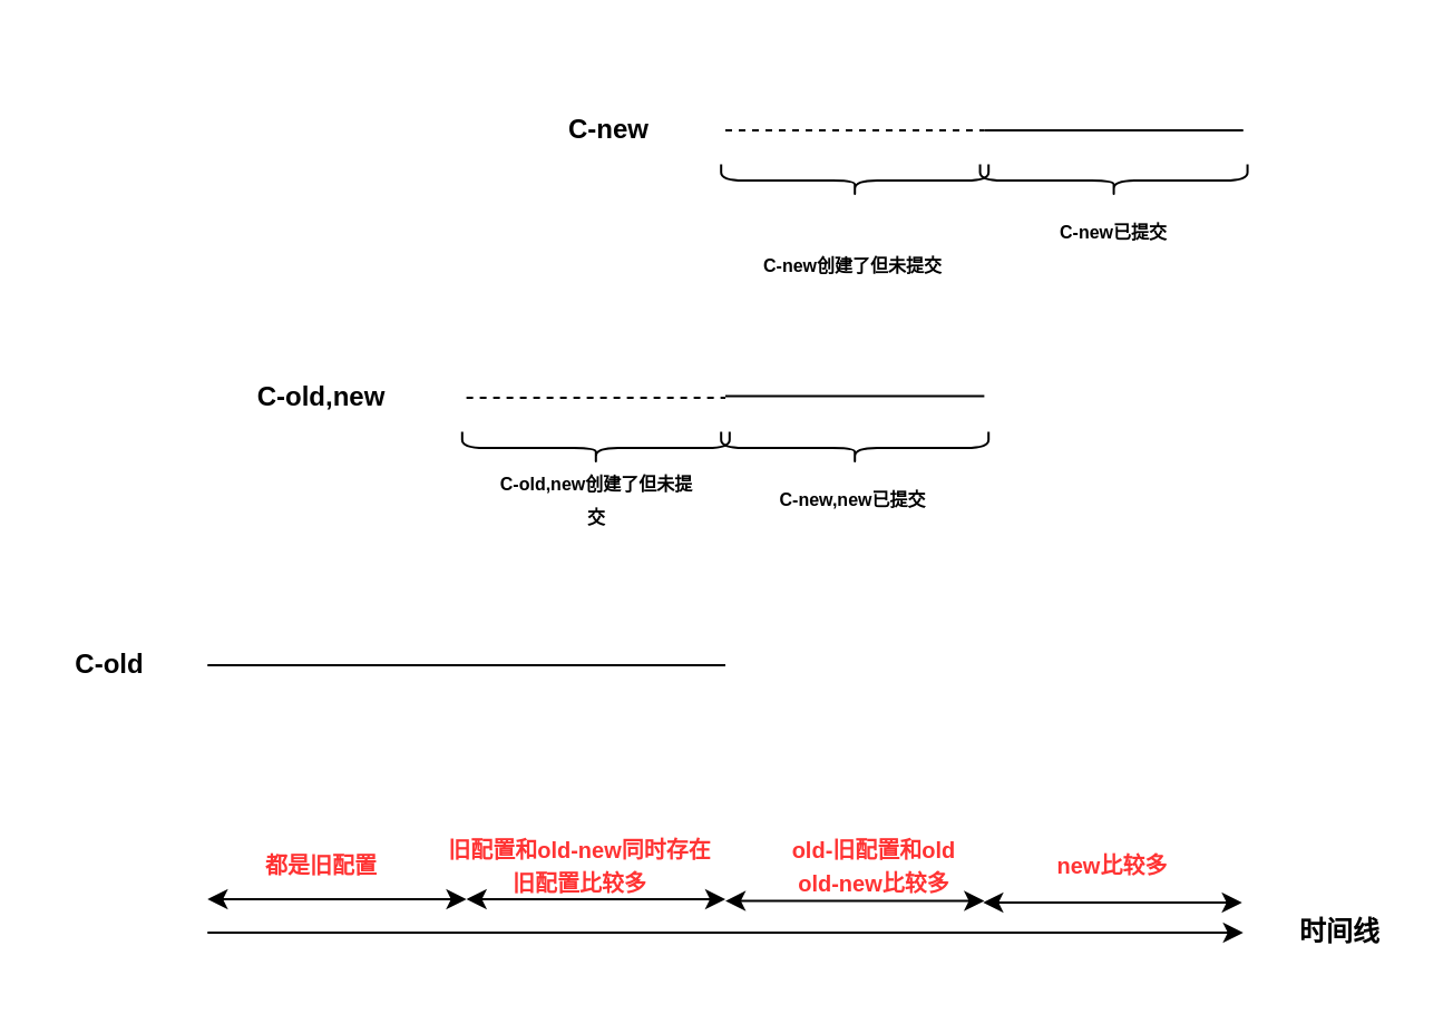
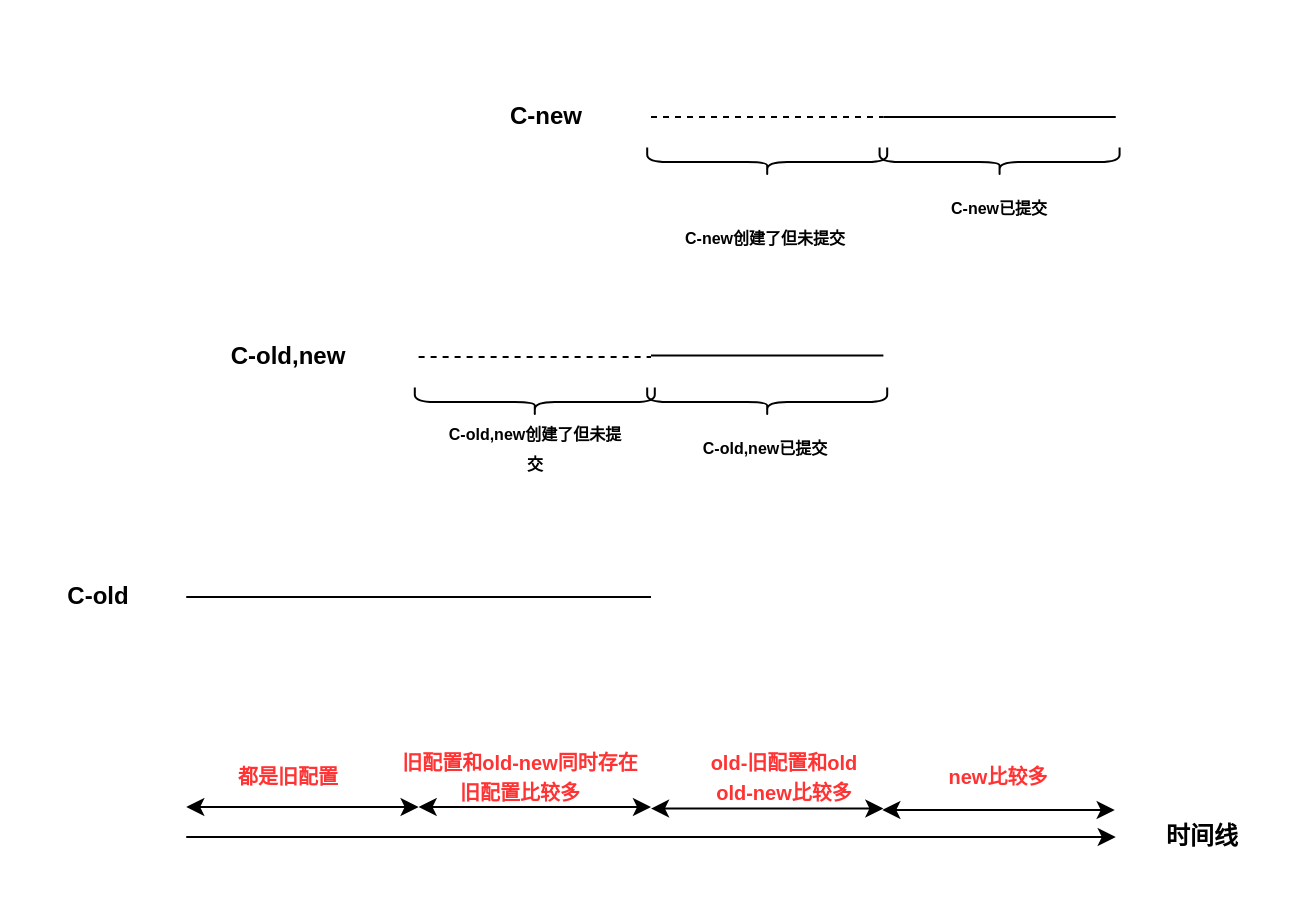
- <mxCell id="10" value="&lt;b&gt;&lt;font style=&quot;font-size: 8px&quot;&gt;C-new,new已提交&lt;/font&gt;&lt;/b&gt;" style="text;html=1;strokeColor=none;fillColor=none;align=center;verticalAlign=middle;whiteSpace=wrap;rounded=0;" parent="1" vertex="1"><mxGeometry x="331.361" y="208" width="103.482" height="30.0" as="geometry" /></mxCell>
+ <mxCell id="10" value="&lt;b&gt;&lt;font style=&quot;font-size: 8px&quot;&gt;C-old,new已提交&lt;/font&gt;&lt;/b&gt;" style="text;html=1;strokeColor=none;fillColor=none;align=center;verticalAlign=middle;whiteSpace=wrap;rounded=0;" parent="1" vertex="1"><mxGeometry x="331.361" y="208" width="103.482" height="30.0" as="geometry" /></mxCell>
